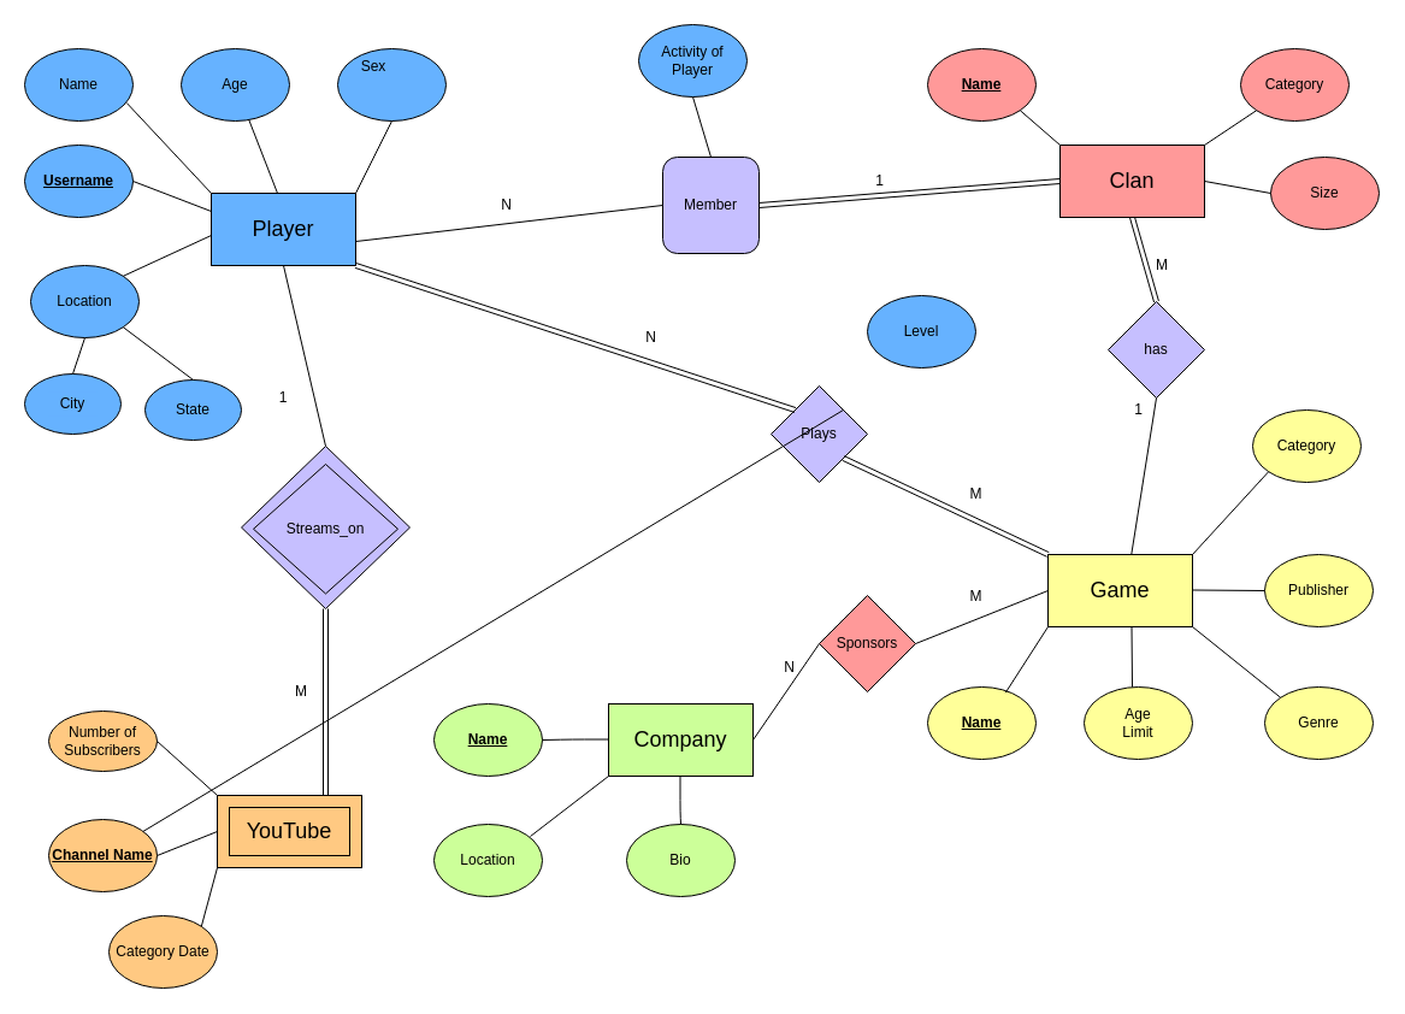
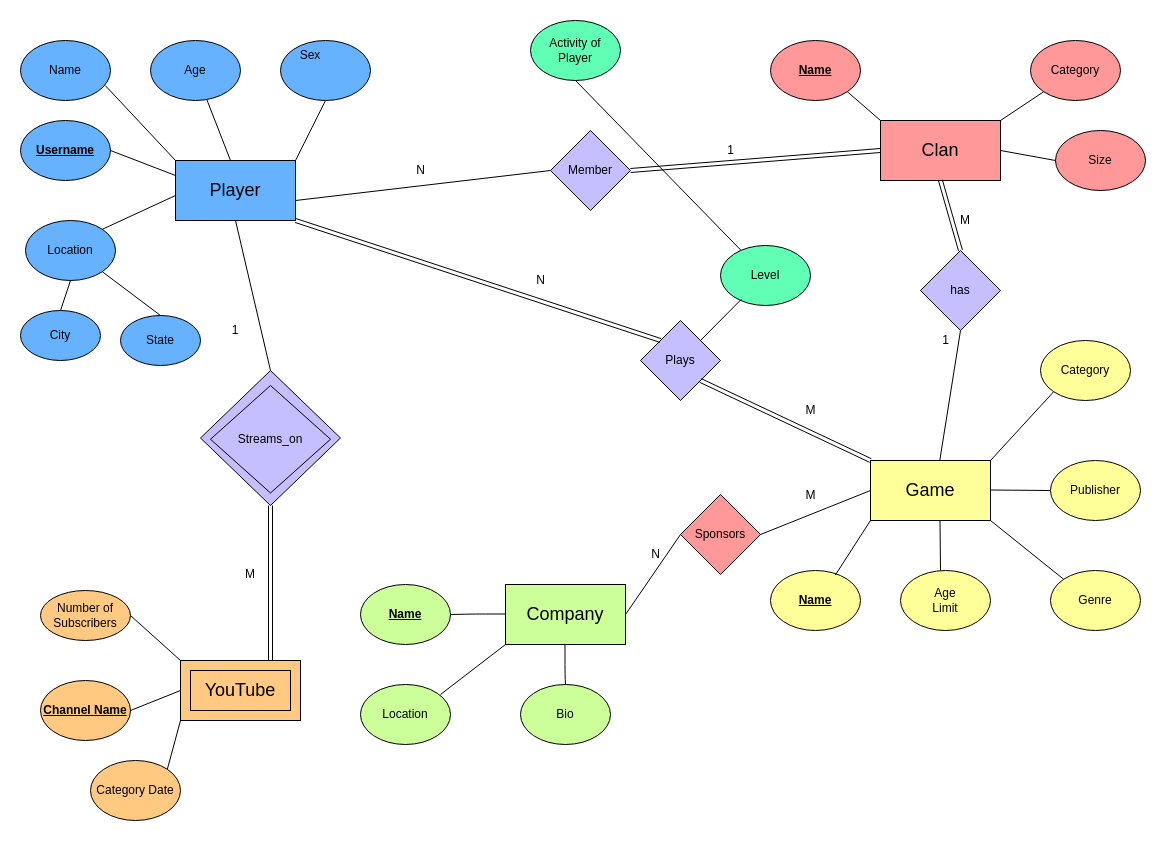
- <mxCell id="60" value="Activity of Player" style="ellipse;whiteSpace=wrap;html=1;fillColor=#66b2ff;" parent="1" vertex="1"><mxGeometry x="530" y="20" width="90" height="60" as="geometry" /></mxCell>
+ <mxCell id="60" value="Activity of Player" style="ellipse;whiteSpace=wrap;html=1;fillColor=#61FFB5;" parent="1" vertex="1"><mxGeometry x="530" y="20" width="90" height="60" as="geometry" /></mxCell>
- <mxCell id="62" value="" style="endArrow=none;html=1;strokeColor=#000000;entryX=0.5;entryY=0;entryDx=0;entryDy=0;exitX=0.5;exitY=1;exitDx=0;exitDy=0;" parent="1" source="60" target="59" edge="1"><mxGeometry width="50" height="50" relative="1" as="geometry"><mxPoint x="480" y="290" as="sourcePoint" /><mxPoint x="530" y="240" as="targetPoint" /></mxGeometry></mxCell>
+ <mxCell id="62" value="" style="endArrow=none;html=1;strokeColor=#000000;exitX=0.5;exitY=1;exitDx=0;exitDy=0;" parent="1" source="60" target="68" edge="1"><mxGeometry width="50" height="50" relative="1" as="geometry"><mxPoint x="480" y="290" as="sourcePoint" /><mxPoint x="530" y="240" as="targetPoint" /></mxGeometry></mxCell>
- <mxCell id="59" value="Member" style="whiteSpace=wrap;html=1;strokeColor=#000000;fillColor=#C6BFFF;rounded=1;" parent="1" vertex="1"><mxGeometry x="550" y="130" width="80" height="80" as="geometry" /></mxCell>
+ <mxCell id="59" value="Member" style="rhombus;whiteSpace=wrap;html=1;strokeColor=#000000;fillColor=#C6BFFF;" parent="1" vertex="1"><mxGeometry x="550" y="130" width="80" height="80" as="geometry" /></mxCell>
- <mxCell id="68" value="Level" style="ellipse;whiteSpace=wrap;html=1;fillColor=#66b2ff;" parent="1" vertex="1"><mxGeometry x="720" y="245" width="90" height="60" as="geometry" /></mxCell>
+ <mxCell id="68" value="Level" style="ellipse;whiteSpace=wrap;html=1;fillColor=#61FFB5;" parent="1" vertex="1"><mxGeometry x="720" y="245" width="90" height="60" as="geometry" /></mxCell>
- <mxCell id="69" value="" style="endArrow=none;html=1;strokeColor=#000000;exitX=0;exitY=1;exitDx=0;exitDy=0;" parent="1" source="67" target="85" edge="1"><mxGeometry width="50" height="50" relative="1" as="geometry"><mxPoint x="740" y="545" as="sourcePoint" /><mxPoint x="790" y="495" as="targetPoint" /></mxGeometry></mxCell>
+ <mxCell id="69" value="" style="endArrow=none;html=1;strokeColor=#000000;entryX=0.231;entryY=0.897;entryDx=0;entryDy=0;entryPerimeter=0;exitX=0;exitY=1;exitDx=0;exitDy=0;" parent="1" source="67" target="68" edge="1"><mxGeometry width="50" height="50" relative="1" as="geometry"><mxPoint x="740" y="545" as="sourcePoint" /><mxPoint x="790" y="495" as="targetPoint" /></mxGeometry></mxCell>
